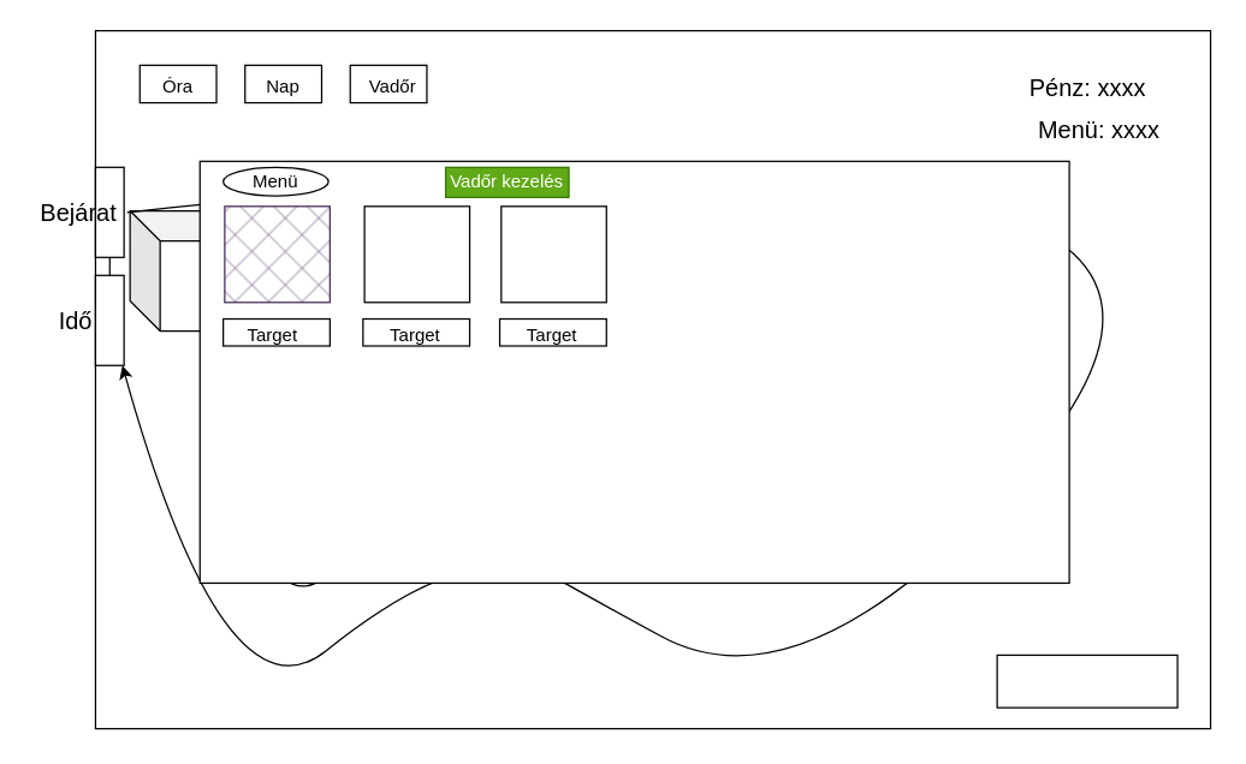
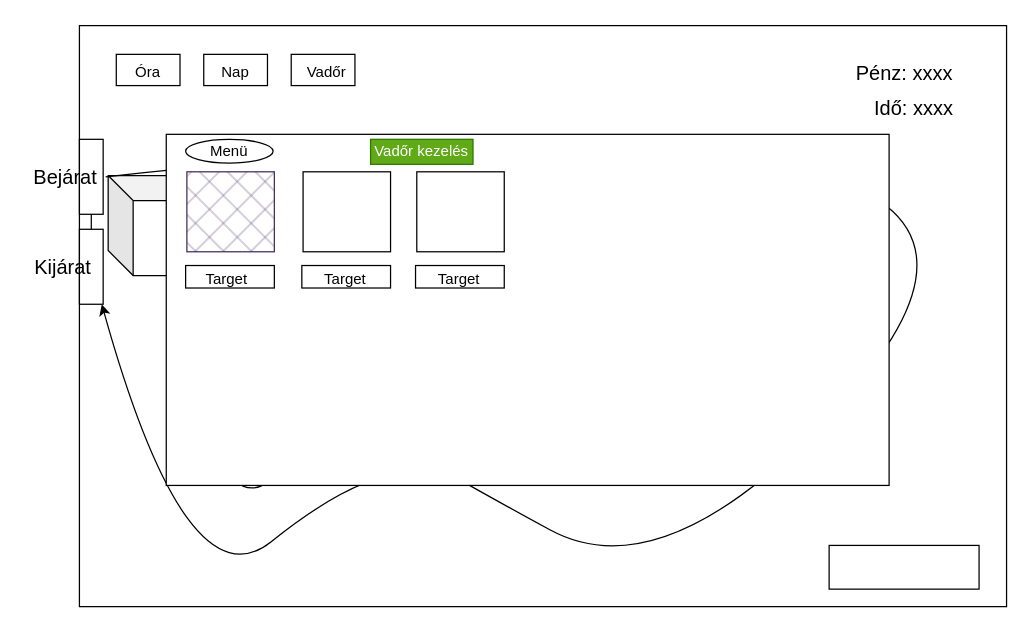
- <mxCell id="12" value="&lt;font style=&quot;font-size: 16px;&quot;&gt;Menü: xxxx&lt;/font&gt;" style="text;html=1;align=center;verticalAlign=middle;whiteSpace=wrap;rounded=0;" vertex="1" parent="1"><mxGeometry x="671.5" y="71" width="117.5" height="30" as="geometry" /></mxCell>
+ <mxCell id="12" value="&lt;font style=&quot;font-size: 16px;&quot;&gt;Idő: xxxx&lt;/font&gt;" style="text;html=1;align=center;verticalAlign=middle;whiteSpace=wrap;rounded=0;" vertex="1" parent="1"><mxGeometry x="671.5" y="71" width="117.5" height="30" as="geometry" /></mxCell>
- <mxCell id="19" value="&lt;font style=&quot;font-size: 16px;&quot;&gt;Idő&lt;/font&gt;" style="text;html=1;align=center;verticalAlign=middle;whiteSpace=wrap;rounded=0;" vertex="1" parent="1"><mxGeometry x="20" y="198" width="60" height="30" as="geometry" /></mxCell>
+ <mxCell id="19" value="&lt;font style=&quot;font-size: 16px;&quot;&gt;Kijárat&lt;/font&gt;" style="text;html=1;align=center;verticalAlign=middle;whiteSpace=wrap;rounded=0;" vertex="1" parent="1"><mxGeometry x="20" y="198" width="60" height="30" as="geometry" /></mxCell>
